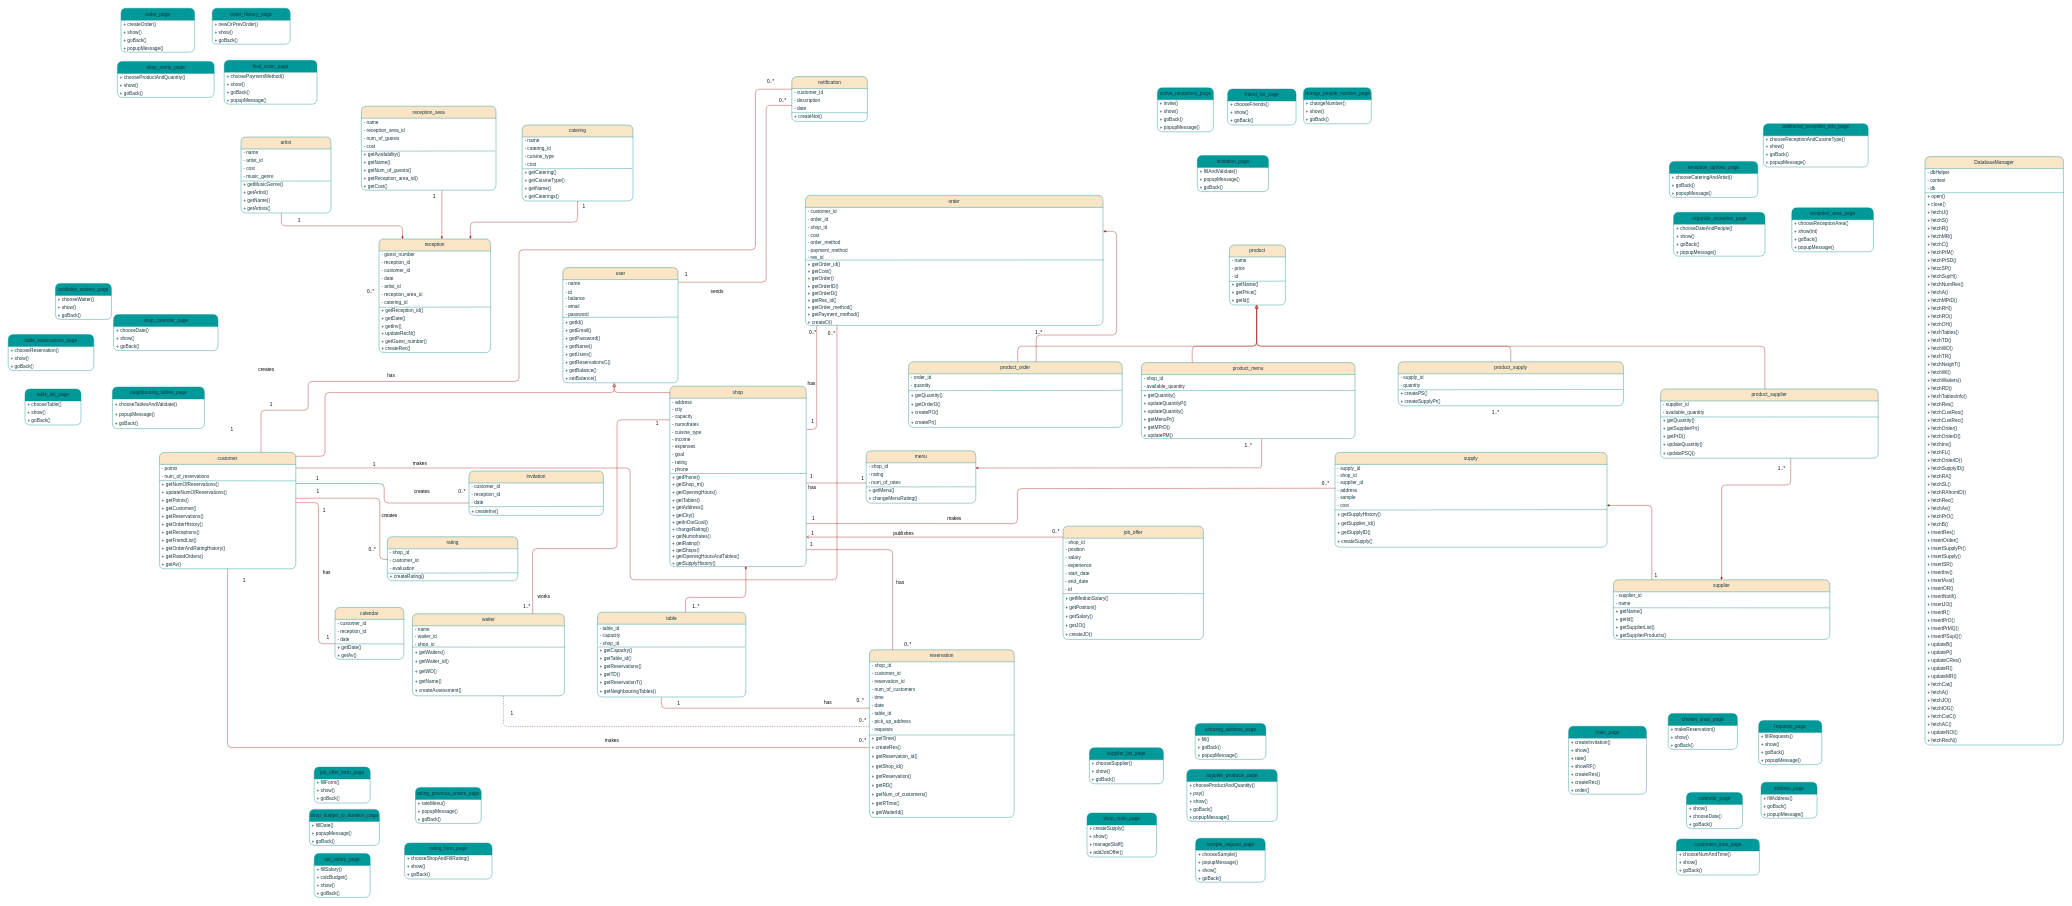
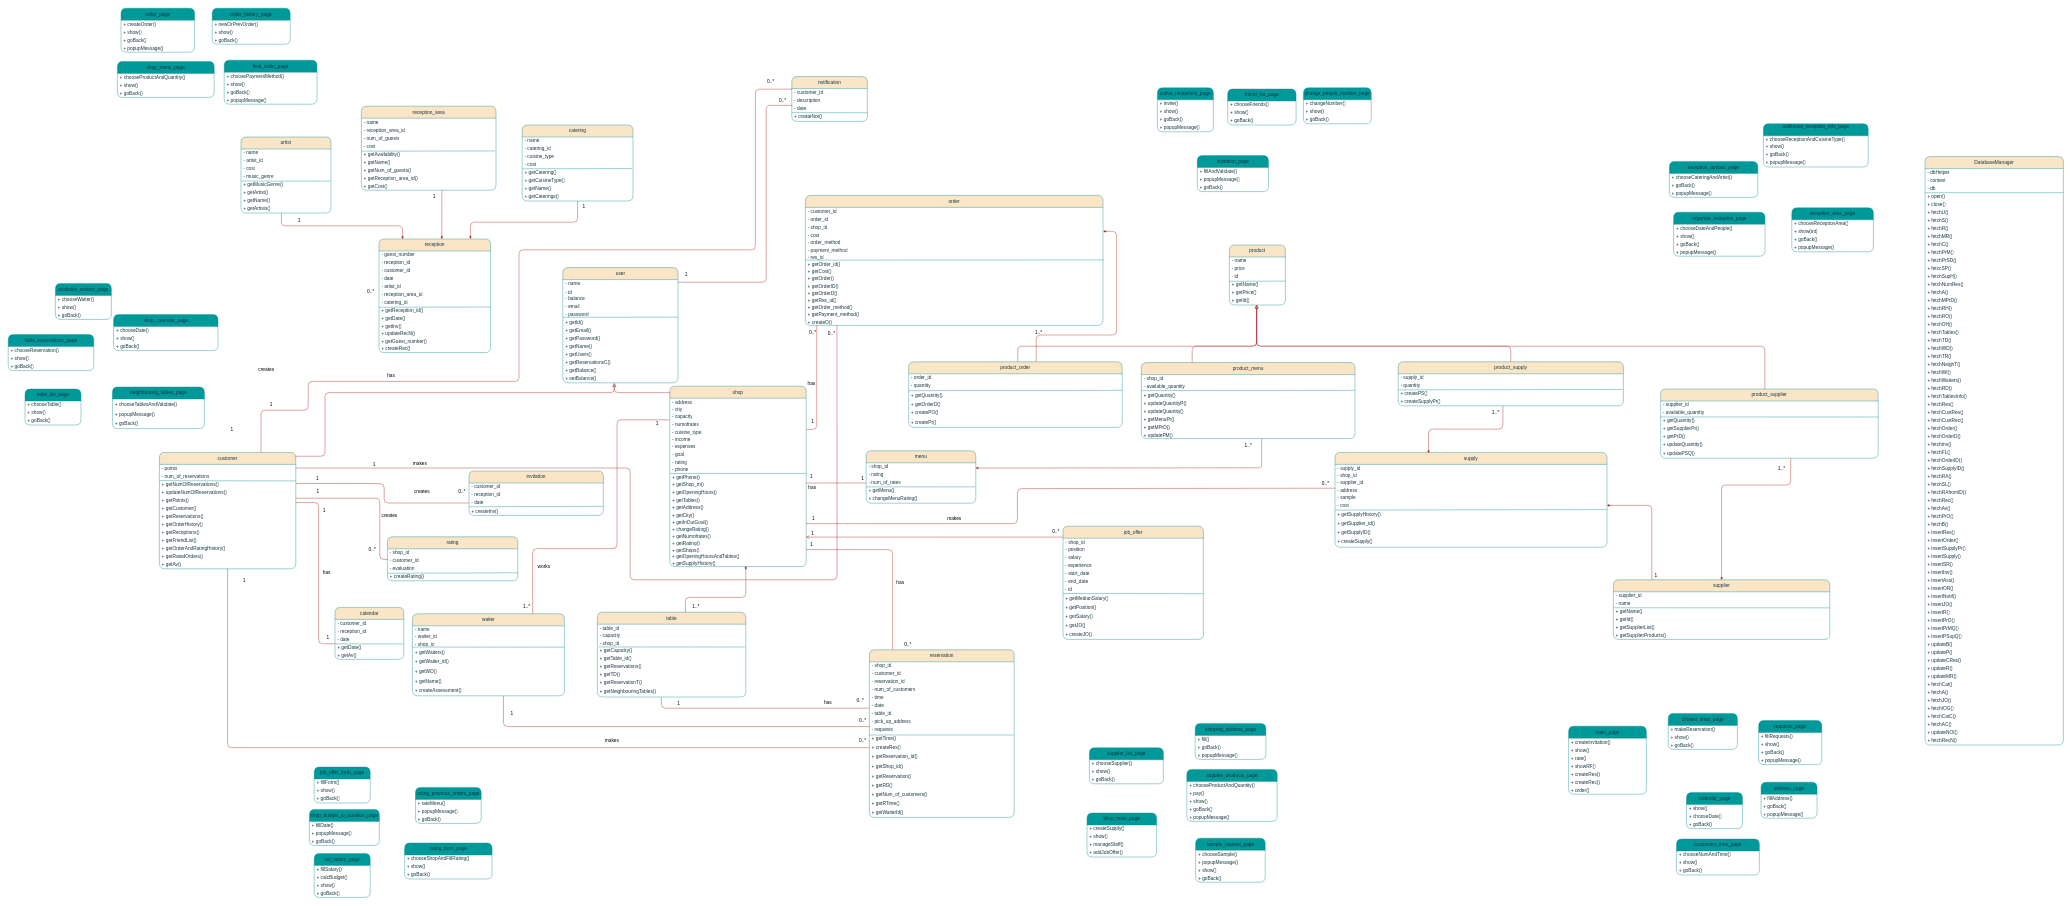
- <mxCell id="335" value="sends" style="text;html=1;align=center;verticalAlign=middle;resizable=0;points=[];autosize=1;strokeColor=none;fillColor=none;" parent="1" vertex="1"><mxGeometry x="1767" y="715" width="50" height="26" as="geometry" /></mxCell>
+ <mxCell id="294" style="edgeStyle=orthogonalEdgeStyle;rounded=1;orthogonalLoop=1;jettySize=auto;html=1;fontColor=default;startFill=1;endFill=1;endArrow=diamondThin;labelBackgroundColor=none;strokeColor=#A8201A;exitX=0.465;exitY=1.026;exitDx=0;exitDy=0;exitPerimeter=0;entryX=0.344;entryY=0.006;entryDx=0;entryDy=0;entryPerimeter=0;" parent="1" source="168" target="134" edge="1"><mxGeometry relative="1" as="geometry"><mxPoint x="3655.21" y="1060" as="sourcePoint" /><mxPoint x="3763" y="1134" as="targetPoint" /><Array as="points" /></mxGeometry></mxCell>
- <mxCell id="291" value="publishes" style="text;html=1;align=center;verticalAlign=middle;resizable=0;points=[];autosize=1;strokeColor=none;fillColor=none;" parent="1" vertex="1"><mxGeometry x="2223.5" y="1320.5" width="69" height="26" as="geometry" /></mxCell>
- <mxCell id="286" value="works" style="text;html=1;align=center;verticalAlign=middle;resizable=0;points=[];autosize=1;strokeColor=none;fillColor=none;" parent="1" vertex="1"><mxGeometry x="1334" y="1478" width="49" height="26" as="geometry" /></mxCell>
+ <mxCell id="286" value="works" style="text;html=1;align=center;verticalAlign=middle;resizable=0;points=[];autosize=1;strokeColor=none;fillColor=none;" parent="1" vertex="1"><mxGeometry x="1334" y="1403" width="49" height="26" as="geometry" /></mxCell>
- <mxCell id="285" style="edgeStyle=orthogonalEdgeStyle;rounded=1;orthogonalLoop=1;jettySize=auto;html=1;fontColor=default;startFill=1;endFill=0;endArrow=none;labelBackgroundColor=none;strokeColor=#A8201A;entryX=0.003;entryY=1.095;entryDx=0;entryDy=0;entryPerimeter=0;exitX=0.599;exitY=1.006;exitDx=0;exitDy=0;exitPerimeter=0;dashed=1;" parent="1" source="69" target="122" edge="1"><mxGeometry relative="1" as="geometry"><mxPoint x="1258" y="1695" as="sourcePoint" /><mxPoint x="1570" y="1455" as="targetPoint" /><Array as="points"><mxPoint x="1258" y="1816" /></Array></mxGeometry></mxCell>
+ <mxCell id="285" style="edgeStyle=orthogonalEdgeStyle;rounded=1;orthogonalLoop=1;jettySize=auto;html=1;fontColor=default;startFill=1;endFill=0;endArrow=none;labelBackgroundColor=none;strokeColor=#A8201A;entryX=0.003;entryY=1.095;entryDx=0;entryDy=0;entryPerimeter=0;exitX=0.599;exitY=1.006;exitDx=0;exitDy=0;exitPerimeter=0;" parent="1" source="69" target="122" edge="1"><mxGeometry relative="1" as="geometry"><mxPoint x="1258" y="1695" as="sourcePoint" /><mxPoint x="1570" y="1455" as="targetPoint" /><Array as="points"><mxPoint x="1258" y="1816" /></Array></mxGeometry></mxCell>
